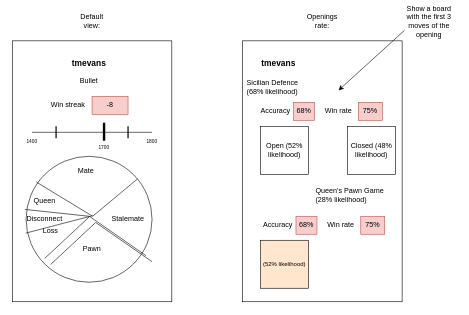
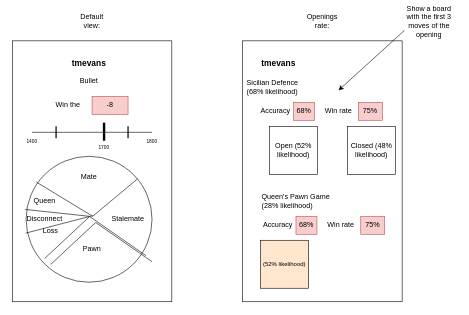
- <mxCell id="13" value="Win streak" style="text;html=1;strokeColor=none;fillColor=none;align=center;verticalAlign=middle;whiteSpace=wrap;rounded=0;" vertex="1" parent="1"><mxGeometry x="83" y="160" width="60" height="30" as="geometry" /></mxCell>
+ <mxCell id="13" value="Win the" style="text;html=1;strokeColor=none;fillColor=none;align=center;verticalAlign=middle;whiteSpace=wrap;rounded=0;" vertex="1" parent="1"><mxGeometry x="83" y="160" width="60" height="30" as="geometry" /></mxCell>
- <mxCell id="32" value="Open (52% likelihood)" style="whiteSpace=wrap;html=1;aspect=fixed;" vertex="1" parent="1"><mxGeometry x="434" y="210" width="80" height="80" as="geometry" /></mxCell>
+ <mxCell id="32" value="Open (52% likelihood)" style="whiteSpace=wrap;html=1;aspect=fixed;" vertex="1" parent="1"><mxGeometry x="449" y="210" width="80" height="80" as="geometry" /></mxCell>
- <mxCell id="23" value="Mate" style="text;html=1;strokeColor=none;fillColor=none;align=center;verticalAlign=middle;whiteSpace=wrap;rounded=0;" vertex="1" parent="1"><mxGeometry x="113" y="270" width="60" height="30" as="geometry" /></mxCell>
+ <mxCell id="23" value="Mate" style="text;html=1;strokeColor=none;fillColor=none;align=center;verticalAlign=middle;whiteSpace=wrap;rounded=0;" vertex="1" parent="1"><mxGeometry x="118" y="280" width="60" height="30" as="geometry" /></mxCell>
- <mxCell id="36" value="Queen's Pawn Game (28% likelihood)" style="text;html=1;strokeColor=none;fillColor=none;align=left;verticalAlign=middle;whiteSpace=wrap;rounded=0;" vertex="1" parent="1"><mxGeometry x="524" y="310" width="120" height="30" as="geometry" /></mxCell>
+ <mxCell id="36" value="Queen's Pawn Game (28% likelihood)" style="text;html=1;strokeColor=none;fillColor=none;align=left;verticalAlign=middle;whiteSpace=wrap;rounded=0;" vertex="1" parent="1"><mxGeometry x="434" y="320" width="120" height="30" as="geometry" /></mxCell>
